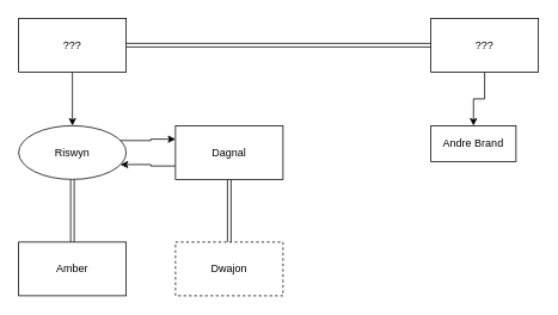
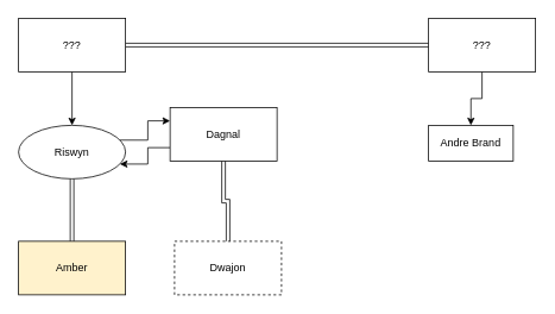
- <mxCell id="8" value="Dagnal" style="rounded=0;whiteSpace=wrap;html=1;" vertex="1" parent="1"><mxGeometry x="195" y="140" width="120" height="60" as="geometry" /></mxCell>
+ <mxCell id="8" value="Dagnal" style="rounded=0;whiteSpace=wrap;html=1;" vertex="1" parent="1"><mxGeometry x="190" y="120" width="120" height="60" as="geometry" /></mxCell>
- <mxCell id="12" value="Amber" style="rounded=0;whiteSpace=wrap;html=1;" vertex="1" parent="1"><mxGeometry x="20" y="270" width="120" height="60" as="geometry" /></mxCell>
+ <mxCell id="12" value="Amber" style="rounded=0;whiteSpace=wrap;html=1;fillColor=#fff2cc;" vertex="1" parent="1"><mxGeometry x="20" y="270" width="120" height="60" as="geometry" /></mxCell>
